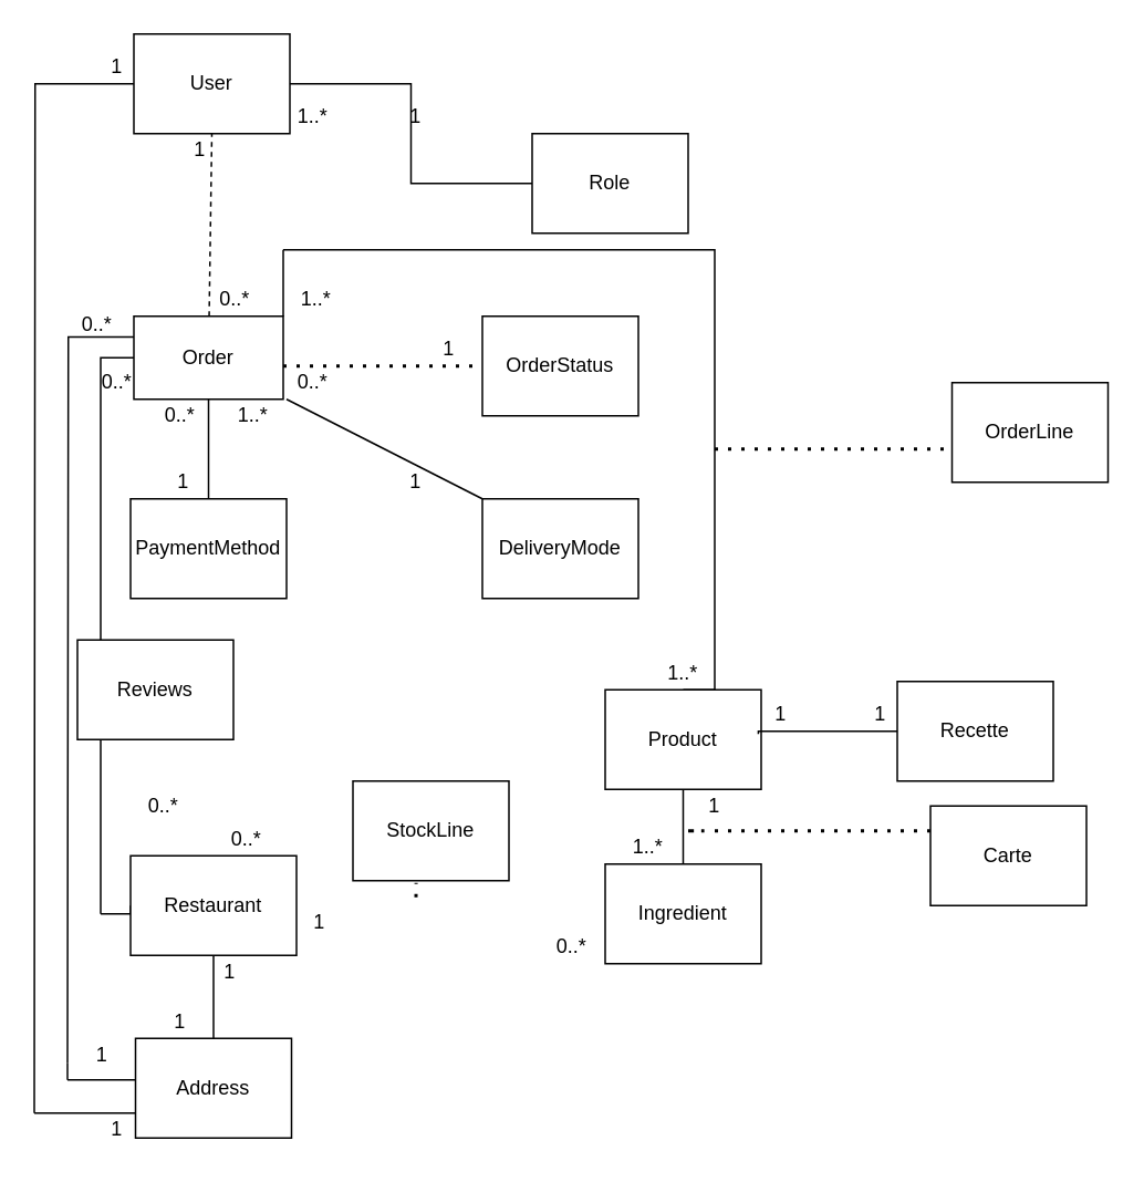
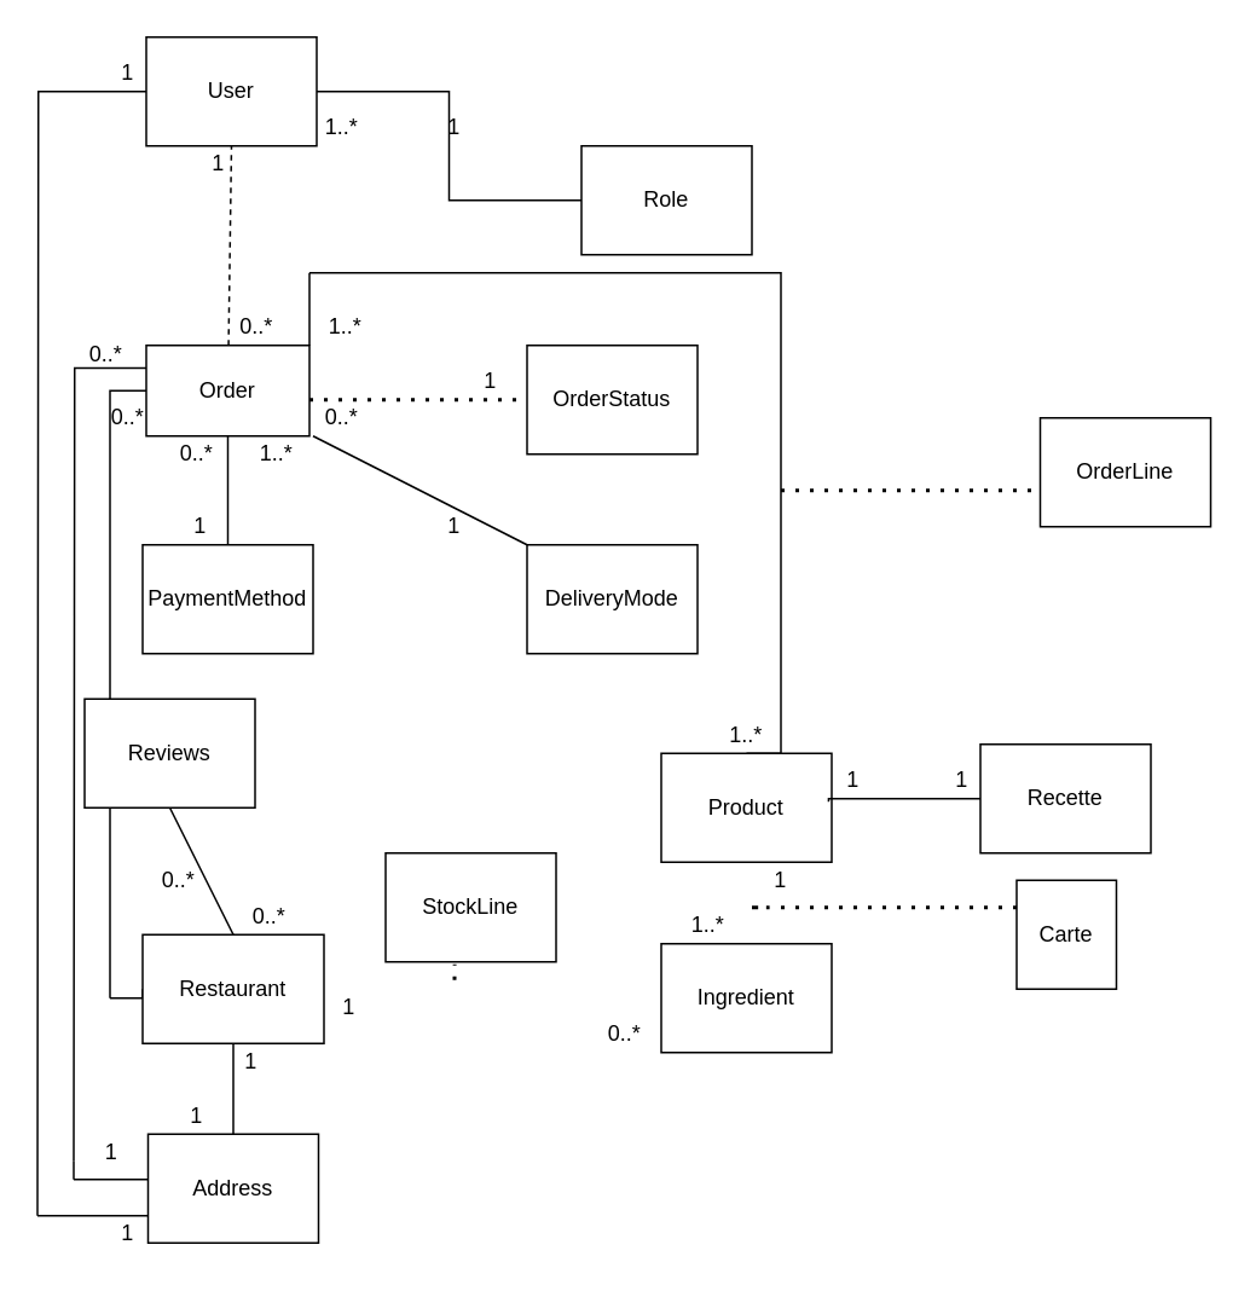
+ <mxCell id="24" value="" style="endArrow=none;html=1;strokeColor=#000000;exitX=0.5;exitY=0;exitDx=0;exitDy=0;entryX=0.5;entryY=1;entryDx=0;entryDy=0;" parent="1" source="7" target="20" edge="1"><mxGeometry width="50" height="50" relative="1" as="geometry"><mxPoint x="178" y="505" as="sourcePoint" /><mxPoint x="228" y="455" as="targetPoint" /></mxGeometry></mxCell>
- <mxCell id="13" style="edgeStyle=orthogonalEdgeStyle;rounded=0;orthogonalLoop=1;jettySize=auto;html=1;exitX=0.5;exitY=1;exitDx=0;exitDy=0;entryX=0.5;entryY=0;entryDx=0;entryDy=0;endArrow=none;endFill=0;strokeColor=#000000;" edge="1" parent="1" source="15" target="2"><mxGeometry relative="1" as="geometry" /></mxCell>
- <mxCell id="22" value="Carte" style="rounded=0;whiteSpace=wrap;html=1;" parent="1" vertex="1"><mxGeometry x="560" y="485" width="94" height="60" as="geometry" /></mxCell>
+ <mxCell id="22" value="Carte" style="rounded=0;whiteSpace=wrap;html=1;" parent="1" vertex="1"><mxGeometry x="560" y="485" width="55" height="60" as="geometry" /></mxCell>
